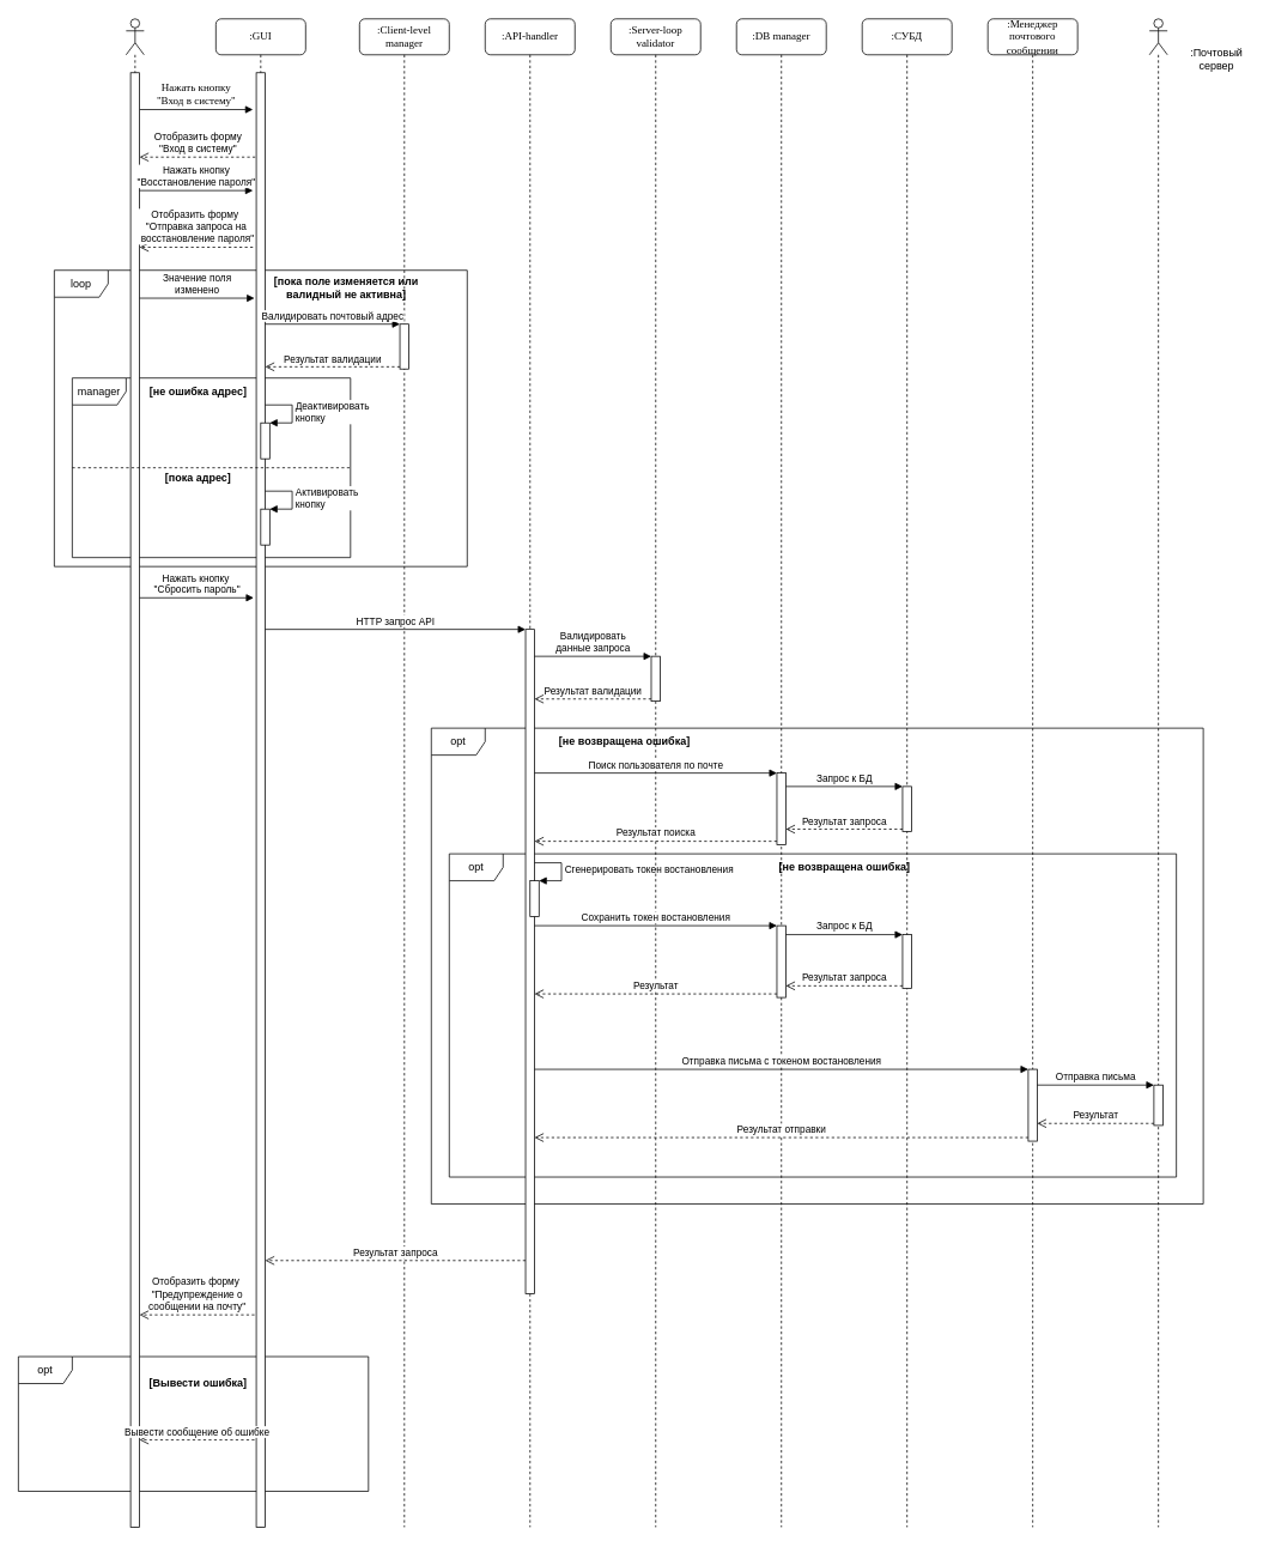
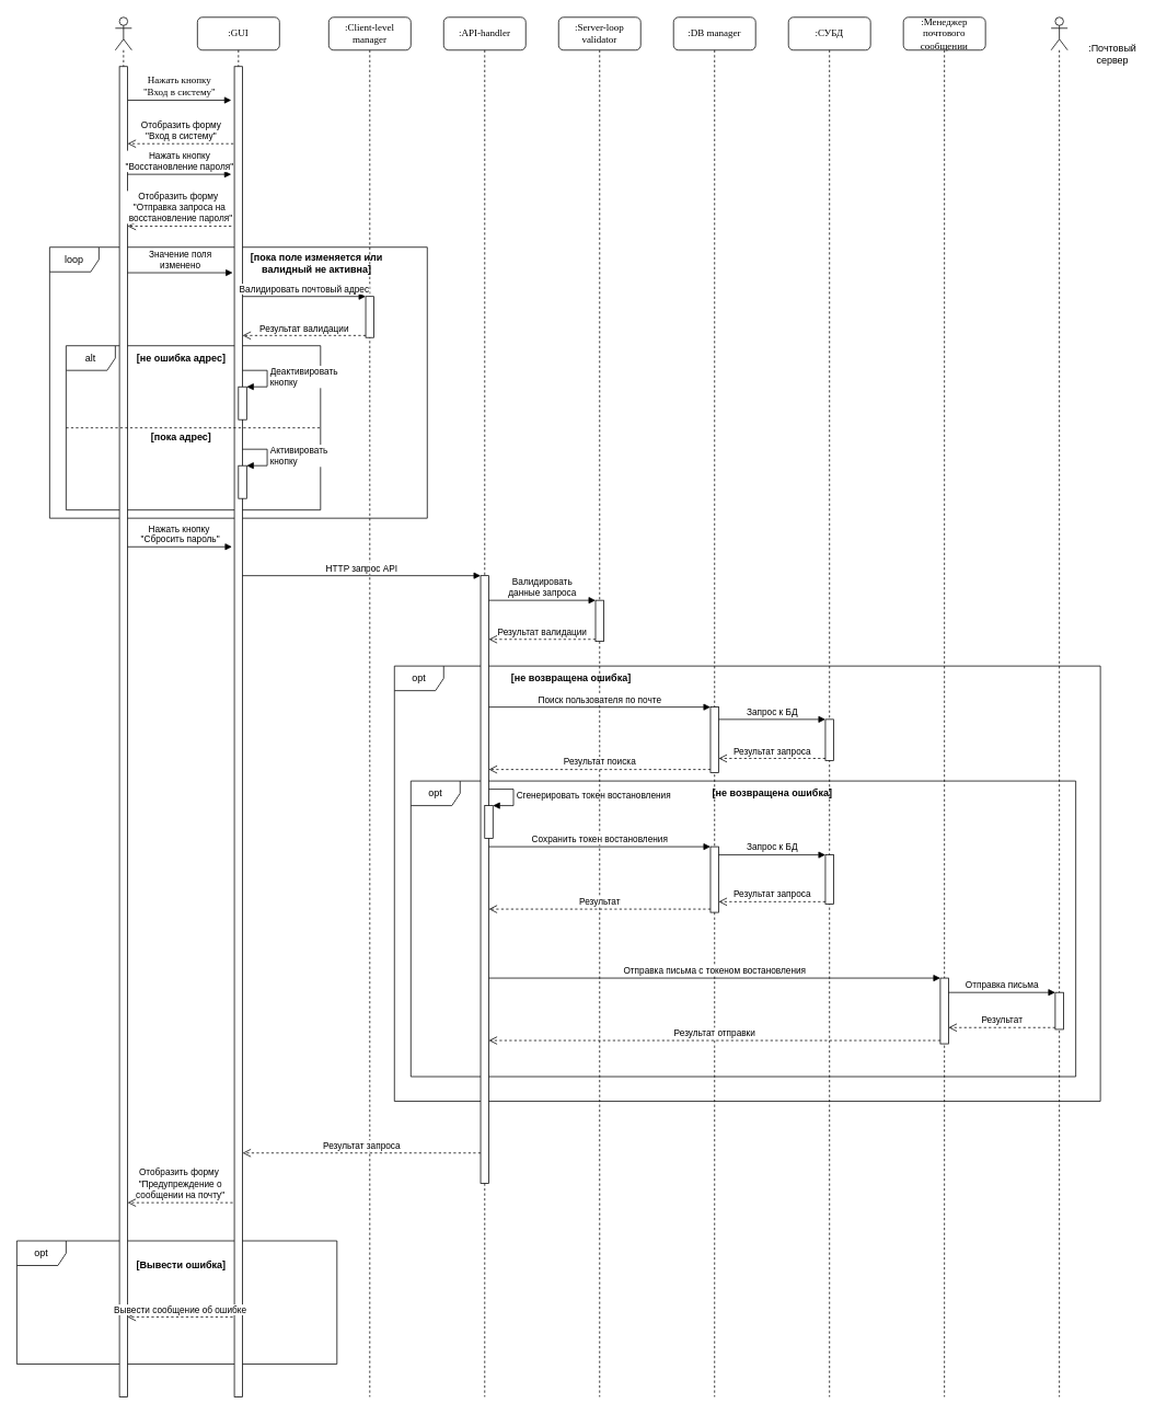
- <mxCell id="6" value="manager" style="shape=umlFrame;whiteSpace=wrap;html=1;fixDash=0;container=0;enumerate=0;perimeter=rectanglePerimeter;" vertex="1" parent="1"><mxGeometry x="80" y="420" width="310" height="200" as="geometry" /></mxCell>
+ <mxCell id="6" value="alt" style="shape=umlFrame;whiteSpace=wrap;html=1;fixDash=0;container=0;enumerate=0;perimeter=rectanglePerimeter;" vertex="1" parent="1"><mxGeometry x="80" y="420" width="310" height="200" as="geometry" /></mxCell>
